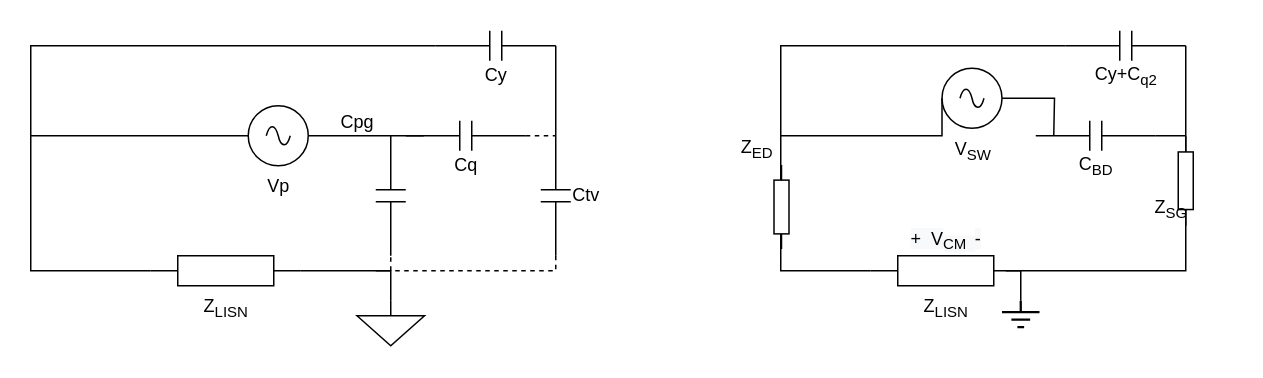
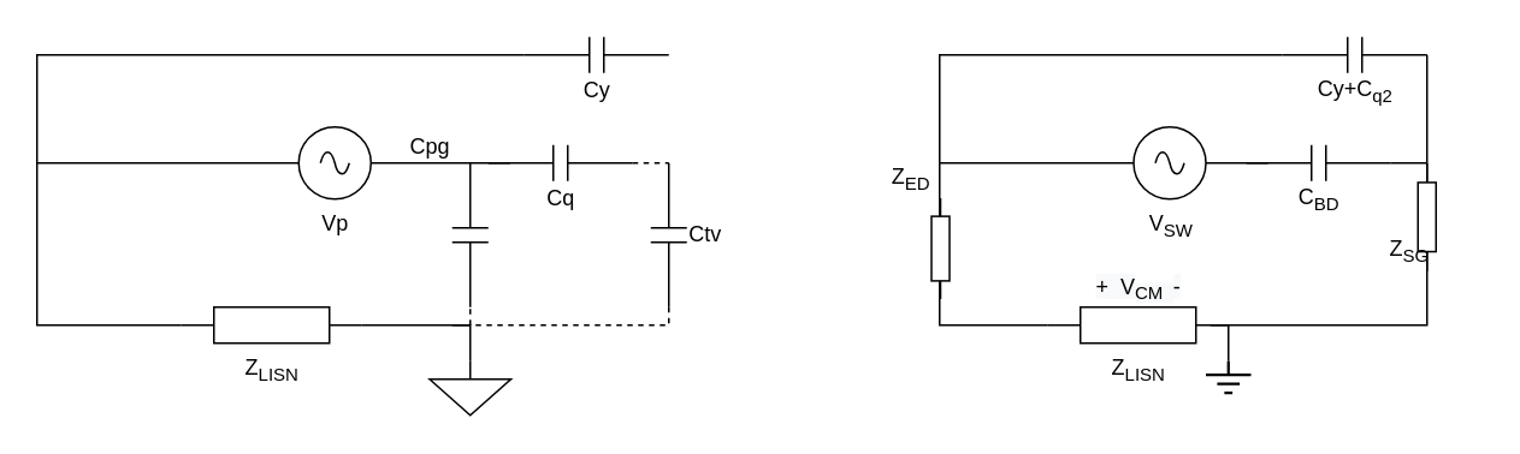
- <mxCell id="9" style="edgeStyle=orthogonalEdgeStyle;rounded=0;orthogonalLoop=1;jettySize=auto;html=1;exitX=1;exitY=0.5;exitDx=0;exitDy=0;exitPerimeter=0;entryX=0;entryY=0.5;entryDx=0;entryDy=0;entryPerimeter=0;endArrow=none;endFill=0;" parent="1" source="10" target="12" edge="1"><mxGeometry relative="1" as="geometry"><Array as="points"><mxPoint x="370" y="50" /><mxPoint x="370" y="50" /></Array></mxGeometry></mxCell>
- <mxCell id="19" value="V&lt;sub&gt;SW&lt;/sub&gt;" style="pointerEvents=1;verticalLabelPosition=bottom;shadow=0;dashed=0;align=center;html=1;verticalAlign=top;shape=mxgraph.electrical.signal_sources.source;aspect=fixed;points=[[0.5,0,0],[1,0.5,0],[0.5,1,0],[0,0.5,0]];elSignalType=ac;" vertex="1" parent="1"><mxGeometry x="627.5" y="45" width="40" height="40" as="geometry" /></mxCell>
+ <mxCell id="19" value="V&lt;sub&gt;SW&lt;/sub&gt;" style="pointerEvents=1;verticalLabelPosition=bottom;shadow=0;dashed=0;align=center;html=1;verticalAlign=top;shape=mxgraph.electrical.signal_sources.source;aspect=fixed;points=[[0.5,0,0],[1,0.5,0],[0.5,1,0],[0,0.5,0]];elSignalType=ac;" vertex="1" parent="1"><mxGeometry x="627.5" y="70" width="40" height="40" as="geometry" /></mxCell>
